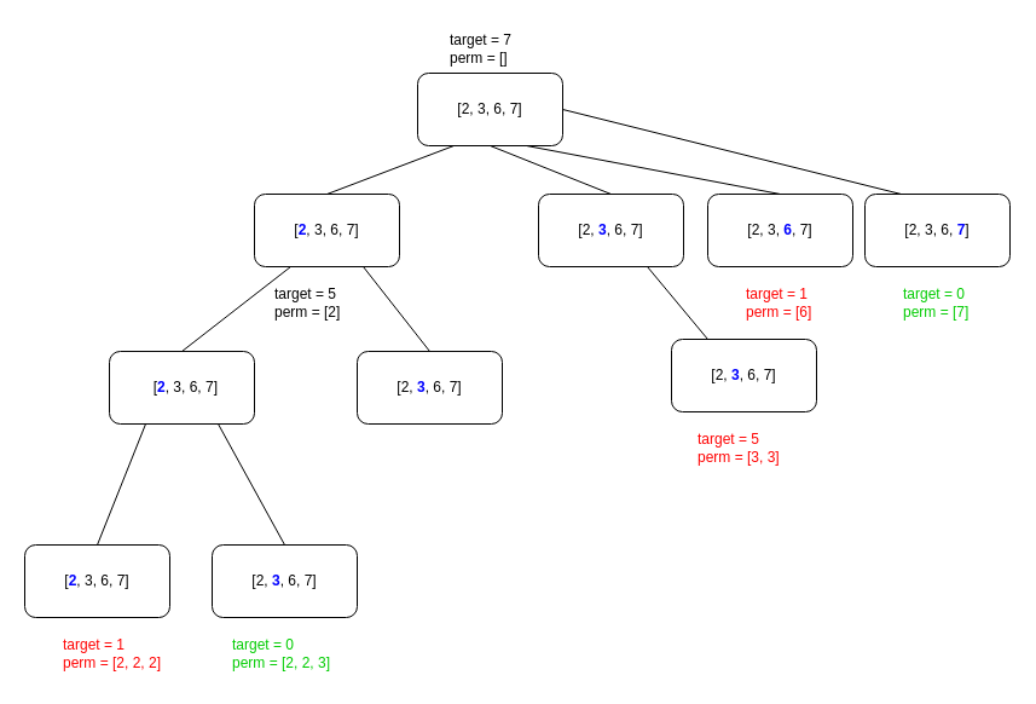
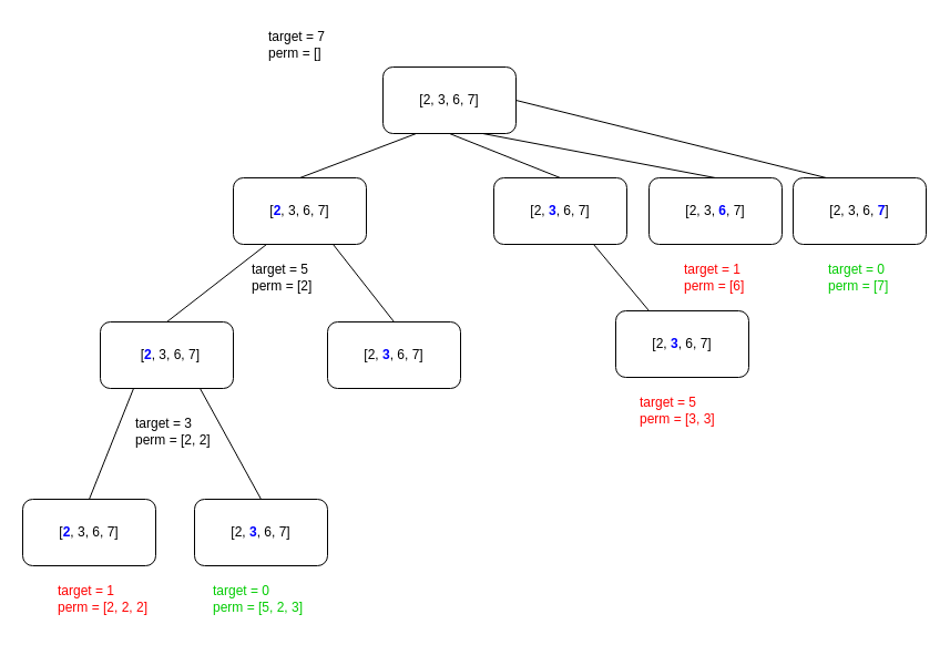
- <mxCell id="7" value="target = 7&lt;br&gt;perm = []" style="text;html=1;strokeColor=none;fillColor=none;align=left;verticalAlign=middle;whiteSpace=wrap;rounded=0;" vertex="1" parent="1"><mxGeometry x="370" y="20" width="90" height="40" as="geometry" /></mxCell>
+ <mxCell id="7" value="target = 7&lt;br&gt;perm = []" style="text;html=1;strokeColor=none;fillColor=none;align=left;verticalAlign=middle;whiteSpace=wrap;rounded=0;" vertex="1" parent="1"><mxGeometry x="240" y="20" width="90" height="40" as="geometry" /></mxCell>
+ <mxCell id="20" value="target = 3&lt;br&gt;perm = [2, 2]" style="text;html=1;strokeColor=none;fillColor=none;align=left;verticalAlign=middle;whiteSpace=wrap;rounded=0;" vertex="1" parent="1"><mxGeometry x="120" y="369" width="90" height="40" as="geometry" /></mxCell>
- <mxCell id="24" value="target = 0&lt;br&gt;perm = [2, 2, 3]" style="text;html=1;strokeColor=none;fillColor=none;align=left;verticalAlign=middle;whiteSpace=wrap;rounded=0;fontColor=#00CC00;" vertex="1" parent="1"><mxGeometry x="190" y="520" width="90" height="40" as="geometry" /></mxCell>
+ <mxCell id="24" value="target = 0&lt;br&gt;perm = [5, 2, 3]" style="text;html=1;strokeColor=none;fillColor=none;align=left;verticalAlign=middle;whiteSpace=wrap;rounded=0;fontColor=#00CC00;" vertex="1" parent="1"><mxGeometry x="190" y="520" width="90" height="40" as="geometry" /></mxCell>
